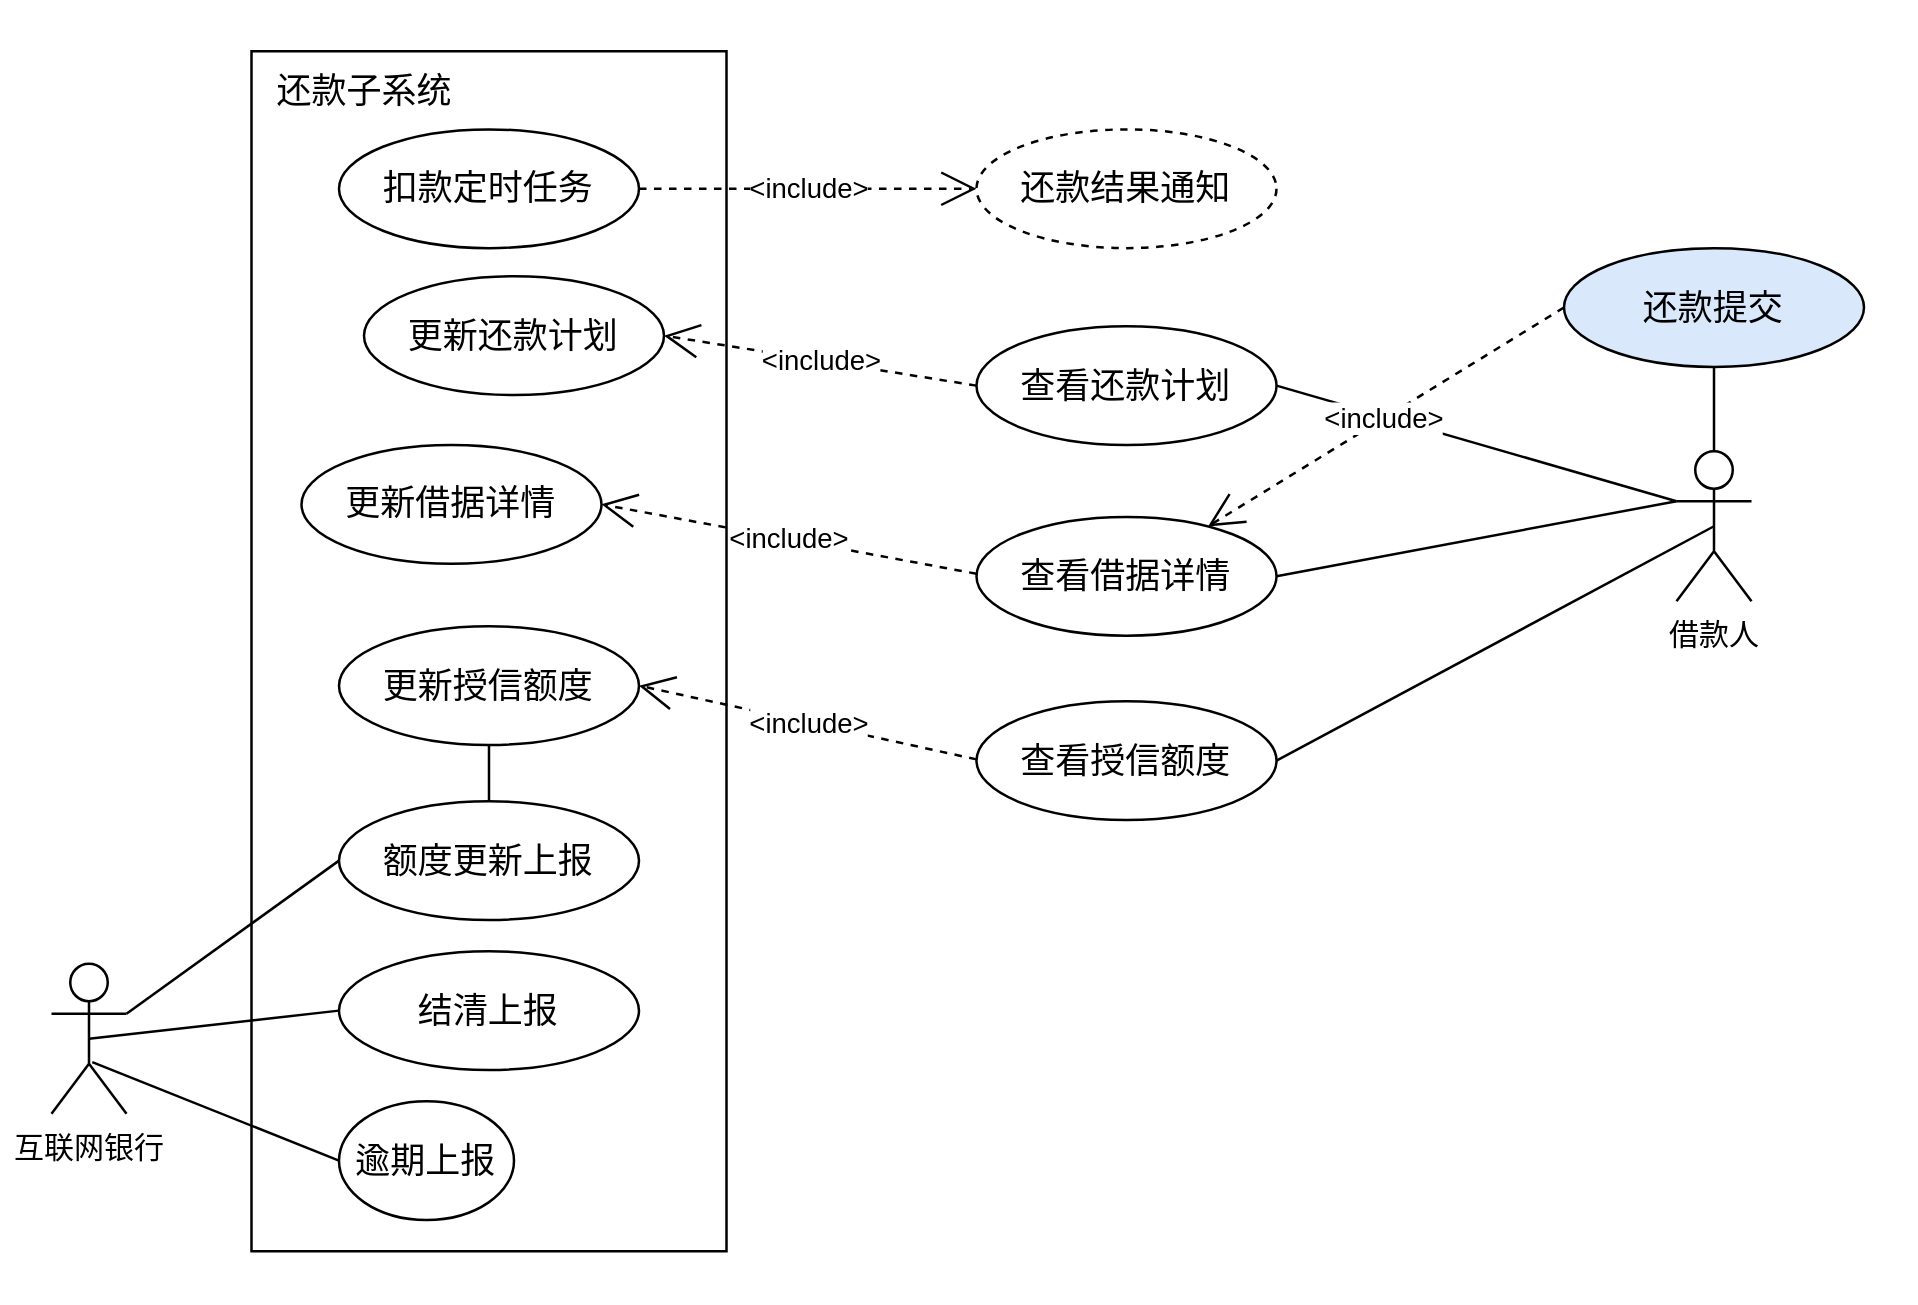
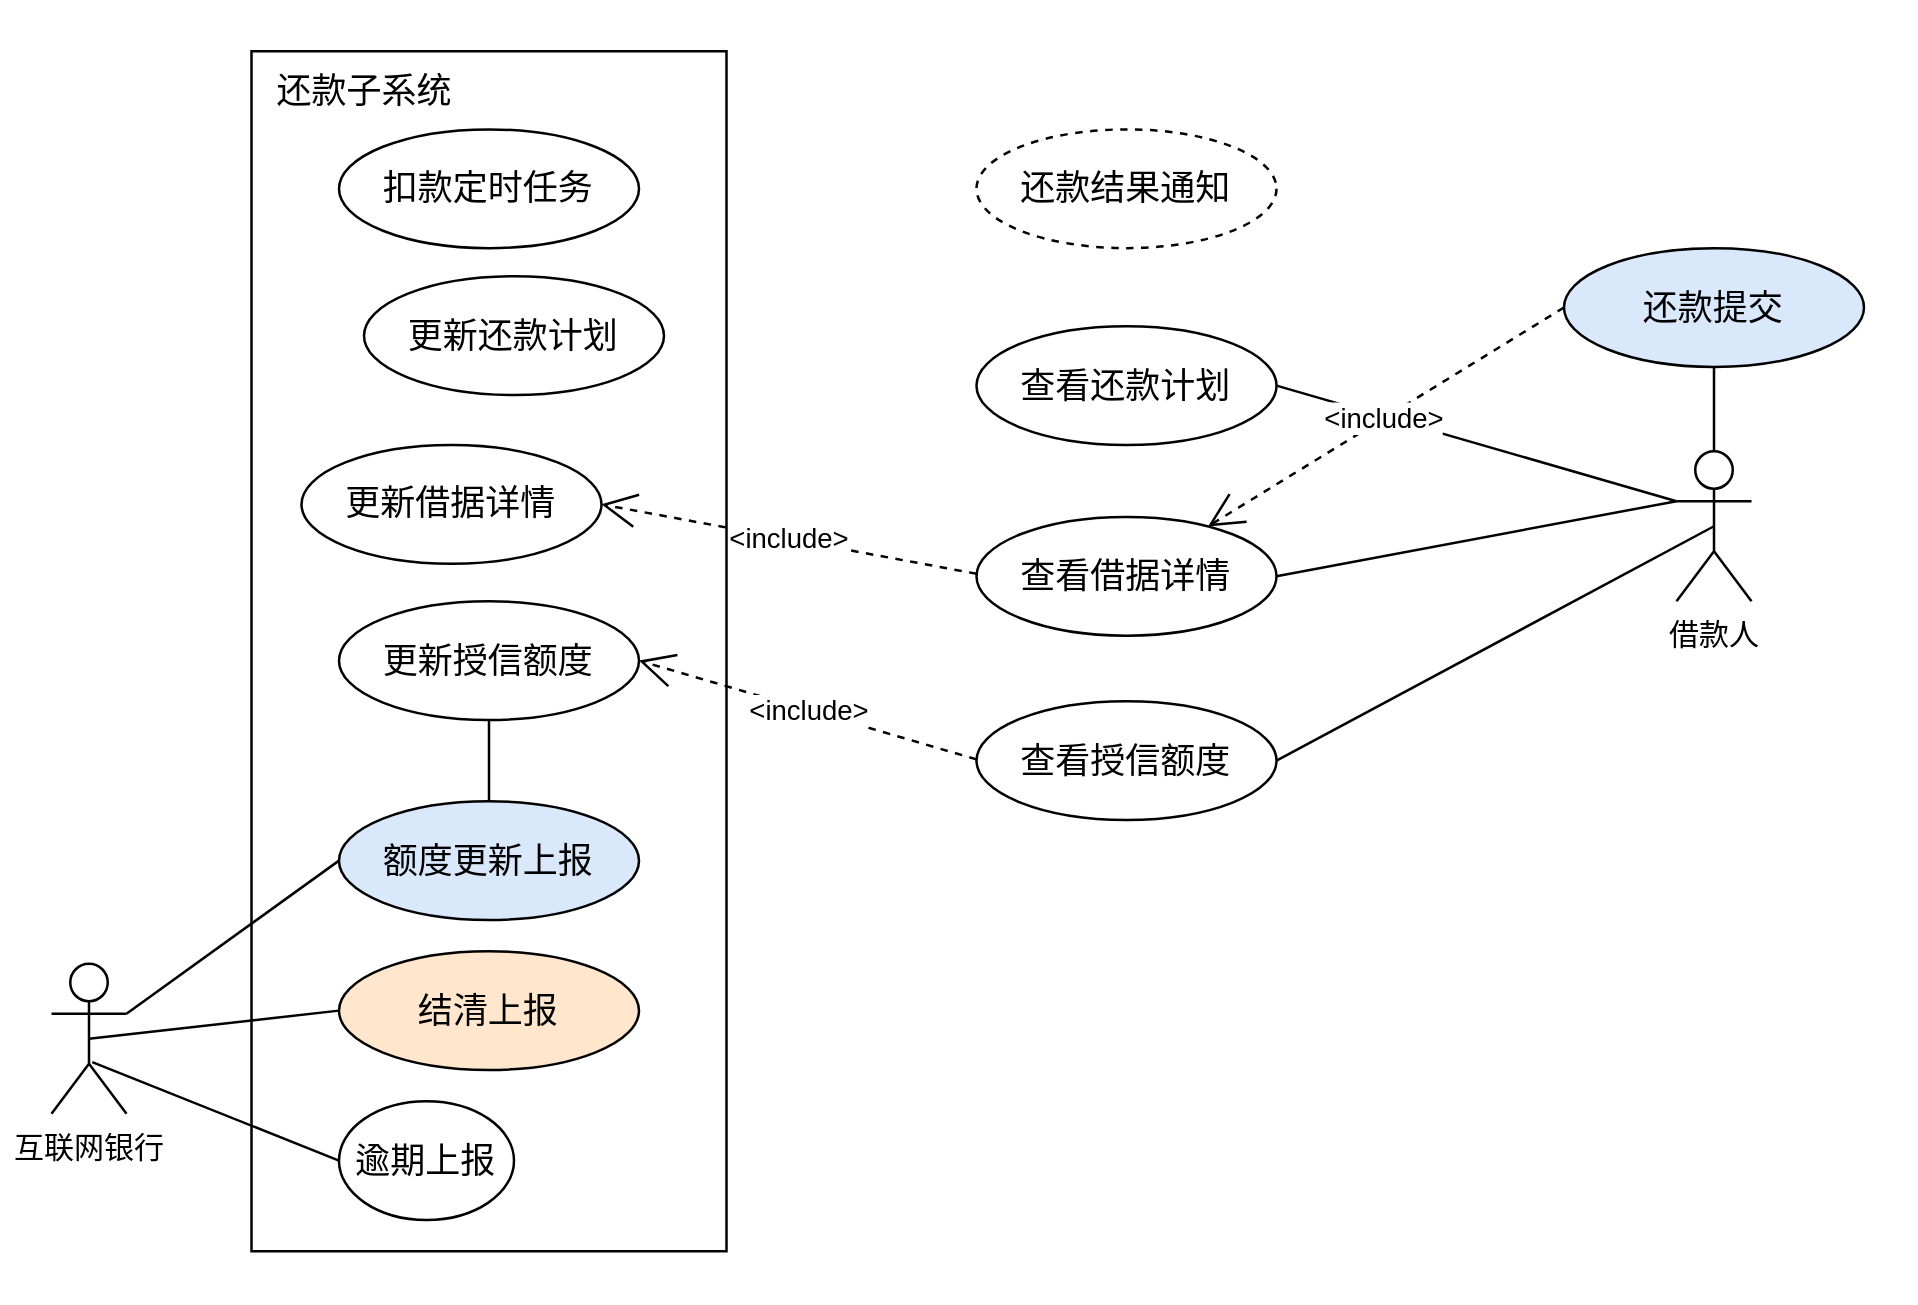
- <mxCell id="27" value="&amp;lt;include&amp;gt;" style="endArrow=open;endSize=12;dashed=1;html=1;rounded=0;entryX=0;entryY=0.5;entryDx=0;entryDy=0;exitX=1;exitY=0.5;exitDx=0;exitDy=0;" edge="1" parent="1" source="4" target="13"><mxGeometry width="160" relative="1" as="geometry"><mxPoint x="400" y="164" as="sourcePoint" /><mxPoint x="265" y="144" as="targetPoint" /></mxGeometry></mxCell>
- <mxCell id="21" value="&amp;lt;include&amp;gt;" style="endArrow=open;endSize=12;dashed=1;html=1;rounded=0;entryX=1;entryY=0.5;entryDx=0;entryDy=0;exitX=0;exitY=0.5;exitDx=0;exitDy=0;" parent="1" source="15" target="5" edge="1"><mxGeometry width="160" relative="1" as="geometry"><mxPoint x="120" y="190" as="sourcePoint" /><mxPoint x="280" y="190" as="targetPoint" /></mxGeometry></mxCell>
- <mxCell id="7" value="&lt;span style=&quot;font-size: 14px;&quot;&gt;更新授信额度&lt;/span&gt;" style="ellipse;whiteSpace=wrap;html=1;" parent="1" vertex="1"><mxGeometry x="135" y="250" width="120" height="47.5" as="geometry" /></mxCell>
+ <mxCell id="7" value="&lt;span style=&quot;font-size: 14px;&quot;&gt;更新授信额度&lt;/span&gt;" style="ellipse;whiteSpace=wrap;html=1;" parent="1" vertex="1"><mxGeometry x="135" y="240" width="120" height="47.5" as="geometry" /></mxCell>
- <mxCell id="24" value="&lt;span style=&quot;font-size: 14px;&quot;&gt;额度更新上报&lt;/span&gt;" style="ellipse;whiteSpace=wrap;html=1;" vertex="1" parent="1"><mxGeometry x="135" y="320" width="120" height="47.5" as="geometry" /></mxCell>
+ <mxCell id="24" value="&lt;span style=&quot;font-size: 14px;&quot;&gt;额度更新上报&lt;/span&gt;" style="ellipse;whiteSpace=wrap;html=1;fillColor=#dae8fc;" vertex="1" parent="1"><mxGeometry x="135" y="320" width="120" height="47.5" as="geometry" /></mxCell>
- <mxCell id="8" value="&lt;span style=&quot;font-size: 14px;&quot;&gt;结清上报&lt;/span&gt;" style="ellipse;whiteSpace=wrap;html=1;" parent="1" vertex="1"><mxGeometry x="135" y="380" width="120" height="47.5" as="geometry" /></mxCell>
+ <mxCell id="8" value="&lt;span style=&quot;font-size: 14px;&quot;&gt;结清上报&lt;/span&gt;" style="ellipse;whiteSpace=wrap;html=1;fillColor=#ffe6cc;" parent="1" vertex="1"><mxGeometry x="135" y="380" width="120" height="47.5" as="geometry" /></mxCell>
